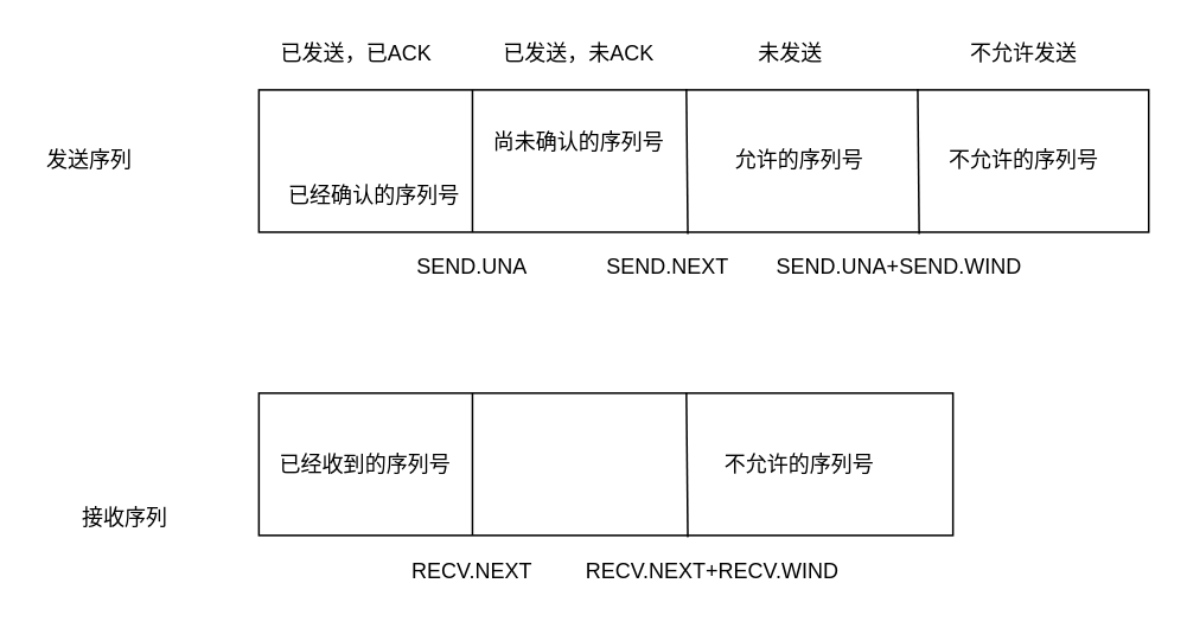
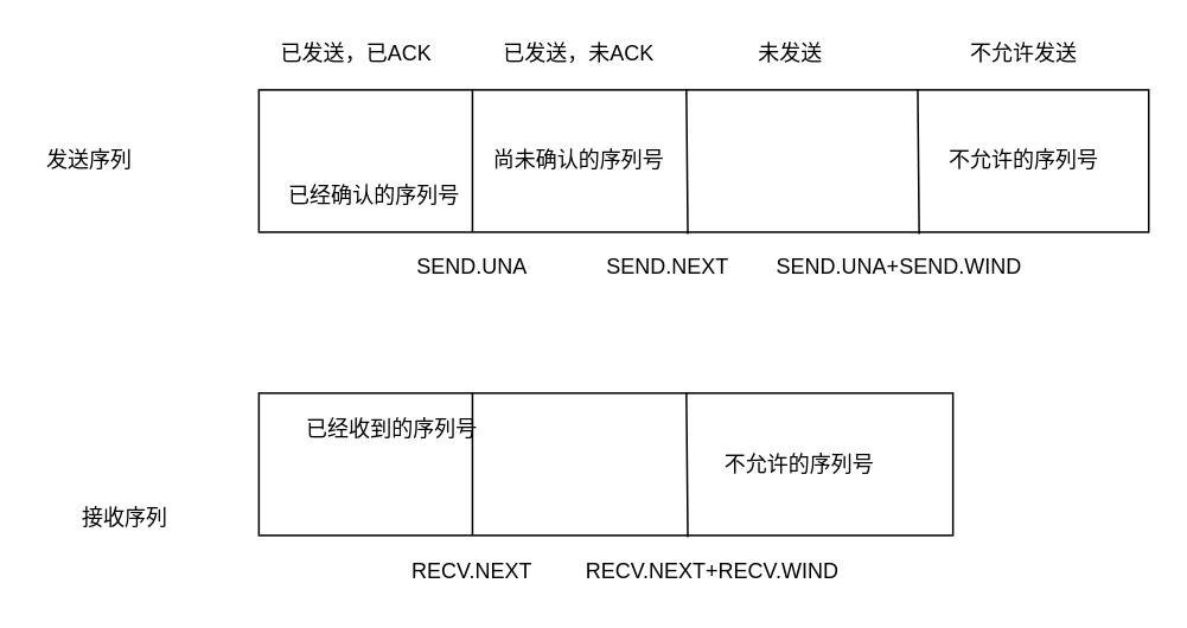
- <mxCell id="10" value="尚未确认的序列号" style="text;html=1;strokeColor=none;fillColor=none;align=center;verticalAlign=middle;whiteSpace=wrap;rounded=0;" vertex="1" parent="1"><mxGeometry x="275" y="65" width="100" height="30" as="geometry" /></mxCell>
+ <mxCell id="10" value="尚未确认的序列号" style="text;html=1;strokeColor=none;fillColor=none;align=center;verticalAlign=middle;whiteSpace=wrap;rounded=0;" vertex="1" parent="1"><mxGeometry x="275" y="75" width="100" height="30" as="geometry" /></mxCell>
- <mxCell id="11" value="允许的序列号" style="text;html=1;strokeColor=none;fillColor=none;align=center;verticalAlign=middle;whiteSpace=wrap;rounded=0;" vertex="1" parent="1"><mxGeometry x="399" y="75" width="100" height="30" as="geometry" /></mxCell>
- <mxCell id="18" value="已经收到的序列号" style="text;html=1;strokeColor=none;fillColor=none;align=center;verticalAlign=middle;whiteSpace=wrap;rounded=0;" vertex="1" parent="1"><mxGeometry x="155" y="245.52" width="100" height="30" as="geometry" /></mxCell>
+ <mxCell id="18" value="已经收到的序列号" style="text;html=1;strokeColor=none;fillColor=none;align=center;verticalAlign=middle;whiteSpace=wrap;rounded=0;" vertex="1" parent="1"><mxGeometry x="170" y="225.52" width="100" height="30" as="geometry" /></mxCell>
